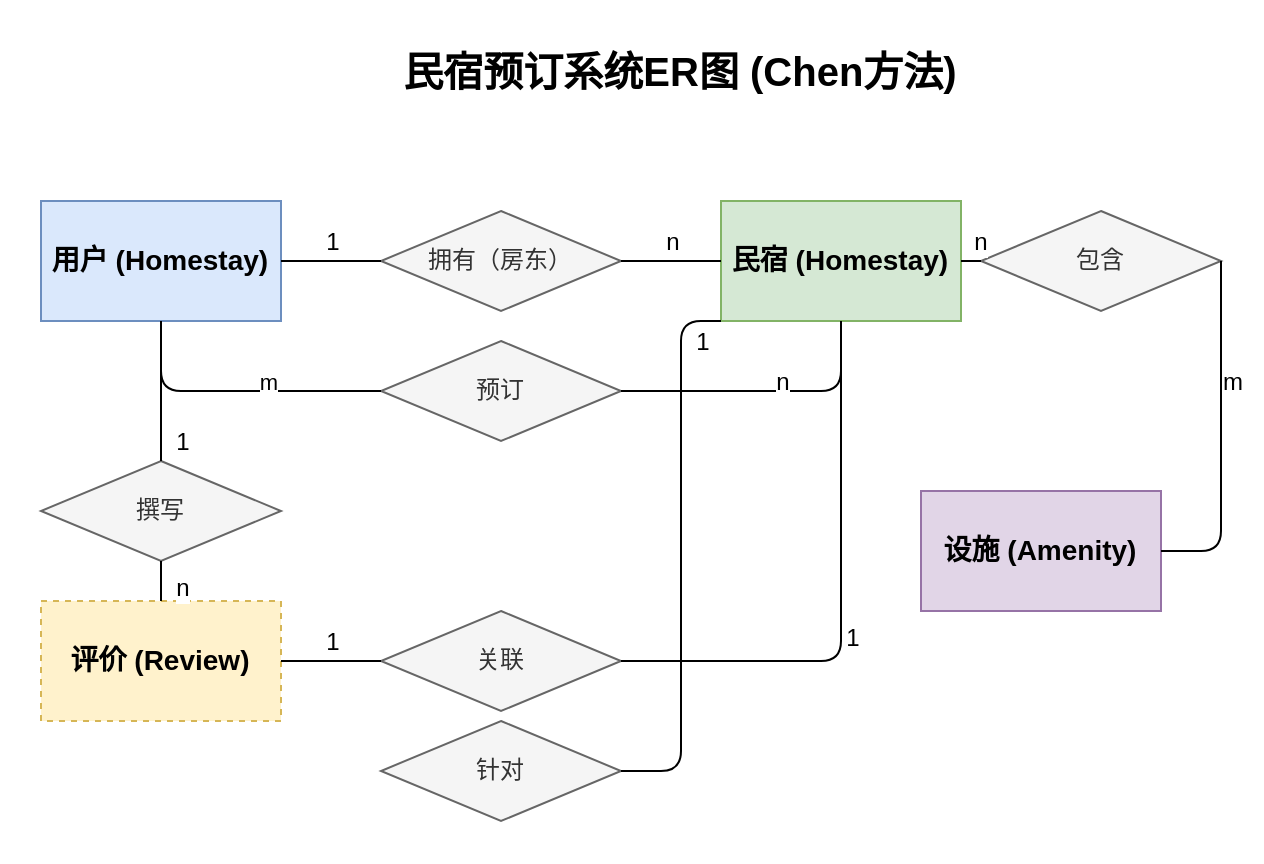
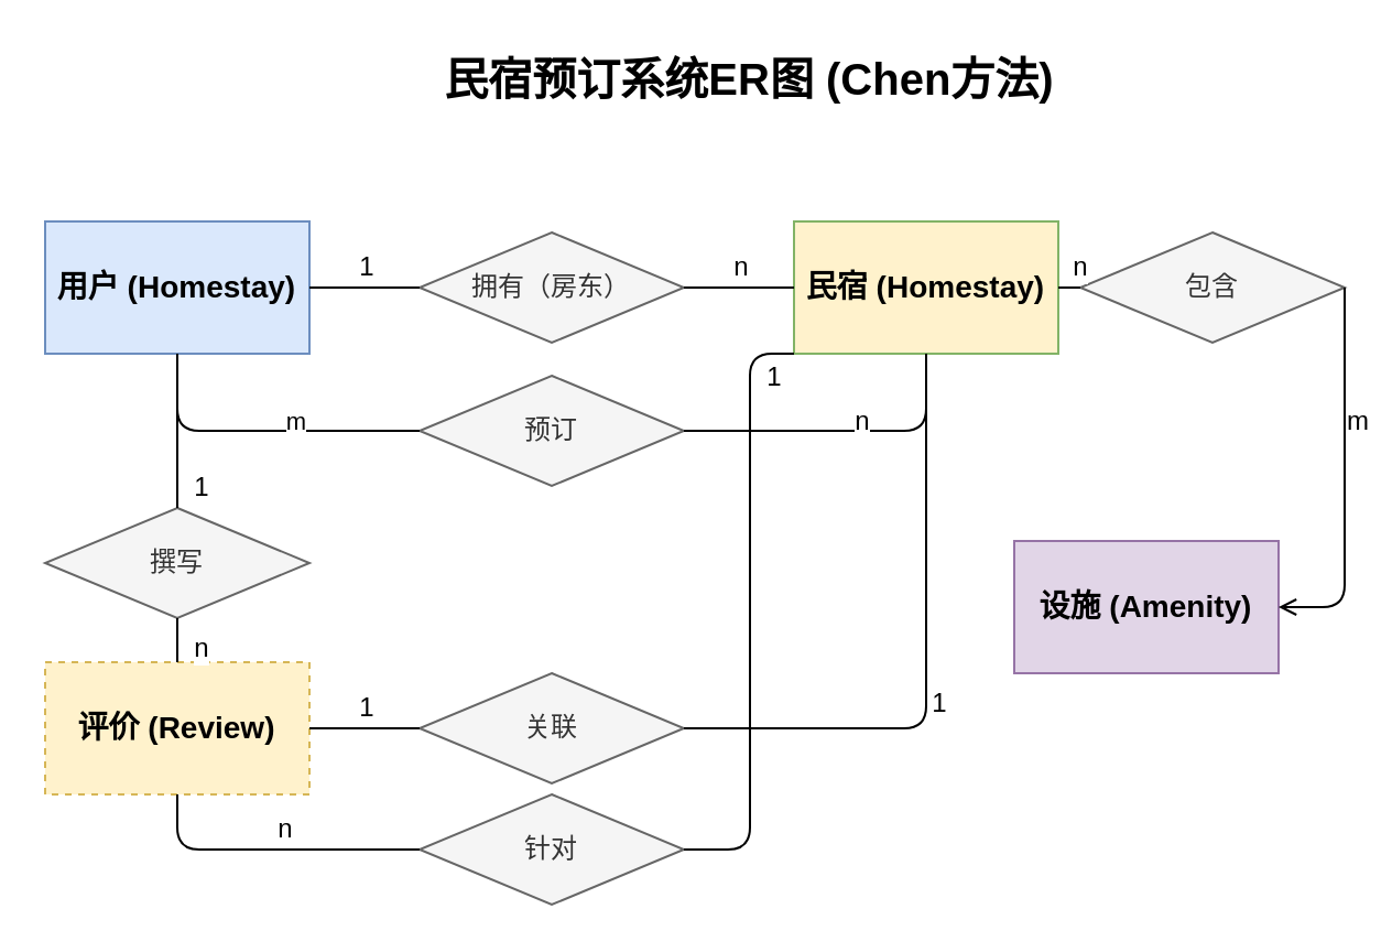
- <mxCell id="3" value="民宿 (Homestay)" style="whiteSpace=wrap;html=1;align=center;fontSize=14;fontStyle=1;fillColor=#d5e8d4;strokeColor=#82b366;" parent="1" vertex="1"><mxGeometry x="360" y="100" width="120" height="60" as="geometry" /></mxCell>
+ <mxCell id="3" value="民宿 (Homestay)" style="whiteSpace=wrap;html=1;align=center;fontSize=14;fontStyle=1;fillColor=#fff2cc;strokeColor=#82b366;" parent="1" vertex="1"><mxGeometry x="360" y="100" width="120" height="60" as="geometry" /></mxCell>
- <mxCell id="26" style="edgeStyle=none;html=1;exitX=1;exitY=0.5;exitDx=0;exitDy=0;endArrow=none;endFill=0;entryX=1;entryY=0.5;entryDx=0;entryDy=0;" parent="1" source="9" target="5" edge="1"><mxGeometry relative="1" as="geometry"><mxPoint x="610" y="280" as="targetPoint" /><Array as="points"><mxPoint x="610" y="275" /></Array></mxGeometry></mxCell>
+ <mxCell id="26" style="edgeStyle=none;html=1;exitX=1;exitY=0.5;exitDx=0;exitDy=0;endArrow=open;endFill=0;entryX=1;entryY=0.5;entryDx=0;entryDy=0;" parent="1" source="9" target="5" edge="1"><mxGeometry relative="1" as="geometry"><mxPoint x="610" y="280" as="targetPoint" /><Array as="points"><mxPoint x="610" y="275" /></Array></mxGeometry></mxCell>
+ <mxCell id="32" style="edgeStyle=orthogonalEdgeStyle;html=1;exitX=0.5;exitY=1;exitDx=0;exitDy=0;entryX=0;entryY=0.5;entryDx=0;entryDy=0;endArrow=none;endFill=0;" parent="1" source="4" target="11" edge="1"><mxGeometry relative="1" as="geometry"><Array as="points"><mxPoint x="80" y="385" /></Array></mxGeometry></mxCell>
+ <mxCell id="33" value="n" style="edgeLabel;html=1;align=center;verticalAlign=middle;resizable=0;points=[];fontSize=12;" parent="32" vertex="1" connectable="0"><mxGeometry x="0.3" relative="1" as="geometry"><mxPoint x="-15" y="-10" as="offset" /></mxGeometry></mxCell>
